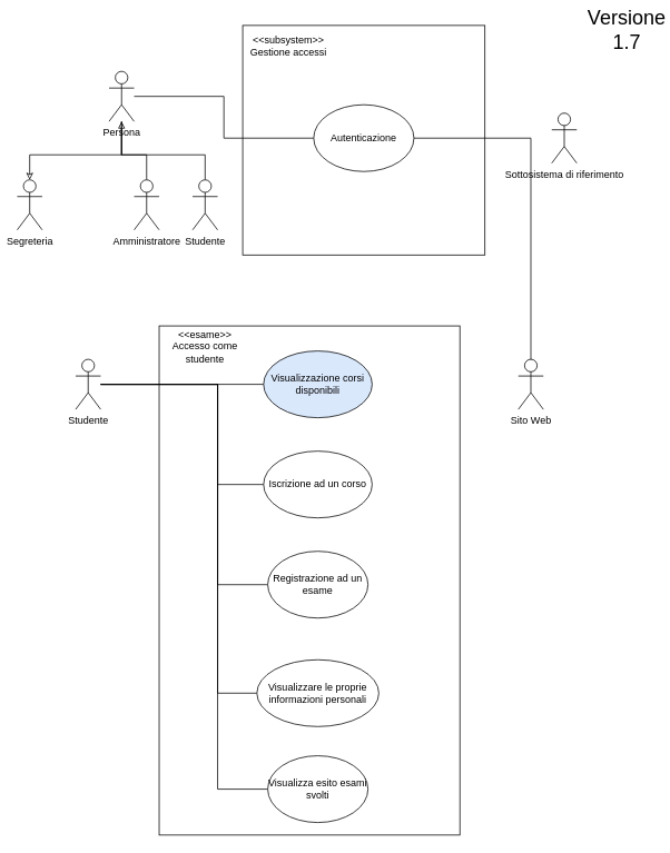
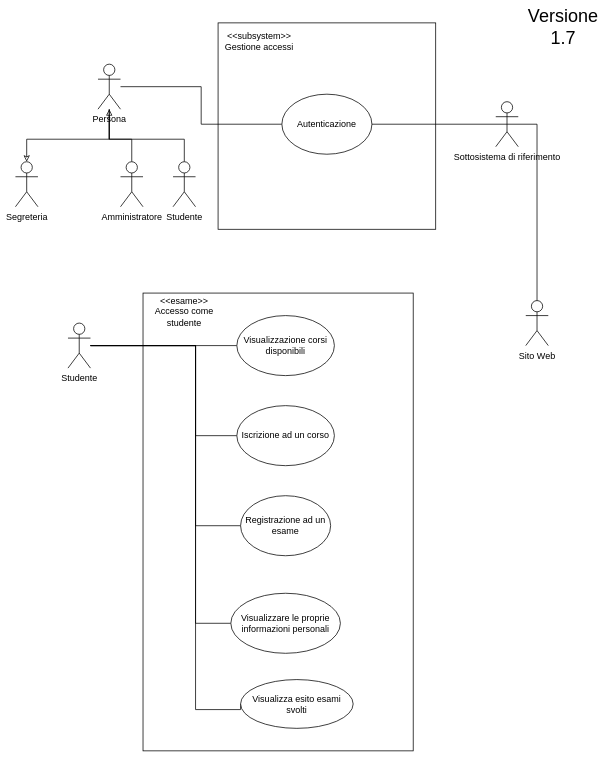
- <mxCell id="11" value="Visualizzazione corsi disponibili" style="ellipse;whiteSpace=wrap;html=1;fillColor=#dae8fc;" vertex="1" parent="1"><mxGeometry x="315" y="420" width="130" height="80" as="geometry" /></mxCell>
+ <mxCell id="11" value="Visualizzazione corsi disponibili" style="ellipse;whiteSpace=wrap;html=1;" vertex="1" parent="1"><mxGeometry x="315" y="420" width="130" height="80" as="geometry" /></mxCell>
- <mxCell id="10" value="Sito Web" style="shape=umlActor;verticalLabelPosition=bottom;verticalAlign=top;html=1;outlineConnect=0;" vertex="1" parent="1"><mxGeometry x="620" y="430" width="30" height="60" as="geometry" /></mxCell>
+ <mxCell id="10" value="Sito Web" style="shape=umlActor;verticalLabelPosition=bottom;verticalAlign=top;html=1;outlineConnect=0;" vertex="1" parent="1"><mxGeometry x="700" y="400" width="30" height="60" as="geometry" /></mxCell>
- <mxCell id="15" value="Visualizza esito esami svolti" style="ellipse;whiteSpace=wrap;html=1;fillColor=default;" vertex="1" parent="1"><mxGeometry x="320" y="905" width="120" height="80" as="geometry" /></mxCell>
+ <mxCell id="15" value="Visualizza esito esami svolti" style="ellipse;whiteSpace=wrap;html=1;fillColor=default;" vertex="1" parent="1"><mxGeometry x="320" y="905" width="150" height="65" as="geometry" /></mxCell>
